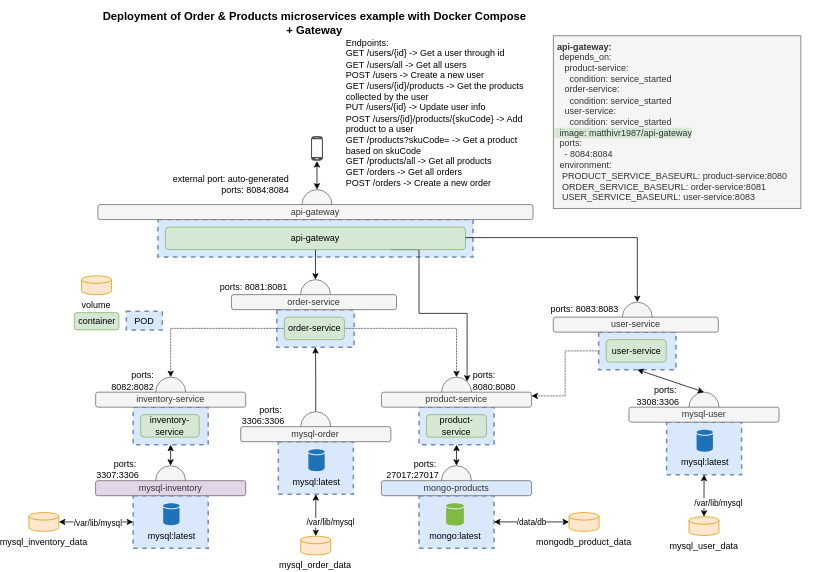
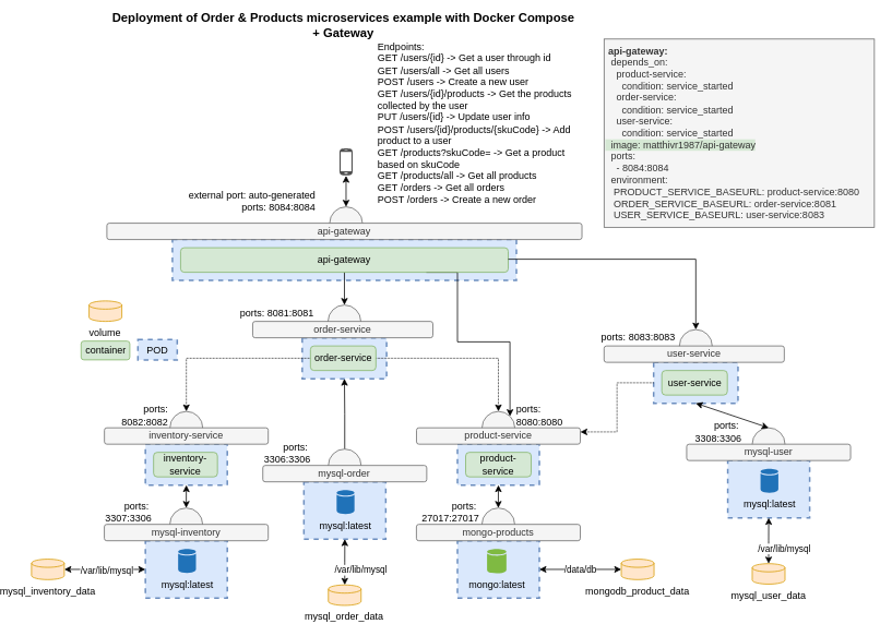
- <mxCell id="25" value="mysql-inventory" style="rounded=1;whiteSpace=wrap;html=1;fillColor=#e1d5e7;strokeColor=#666666;fontColor=#333333;" parent="1" vertex="1"><mxGeometry x="108.88" y="640" width="200.12" height="20" as="geometry" /></mxCell>
+ <mxCell id="25" value="mysql-inventory" style="rounded=1;whiteSpace=wrap;html=1;fillColor=#f5f5f5;strokeColor=#666666;fontColor=#333333;" parent="1" vertex="1"><mxGeometry x="108.88" y="640" width="200.12" height="20" as="geometry" /></mxCell>
- <mxCell id="29" value="mongo-products" style="rounded=1;whiteSpace=wrap;html=1;fillColor=#dae8fc;strokeColor=#666666;fontColor=#333333;" parent="1" vertex="1"><mxGeometry x="489.88" y="640" width="200.12" height="20" as="geometry" /></mxCell>
+ <mxCell id="29" value="mongo-products" style="rounded=1;whiteSpace=wrap;html=1;fillColor=#f5f5f5;strokeColor=#666666;fontColor=#333333;" parent="1" vertex="1"><mxGeometry x="489.88" y="640" width="200.12" height="20" as="geometry" /></mxCell>
